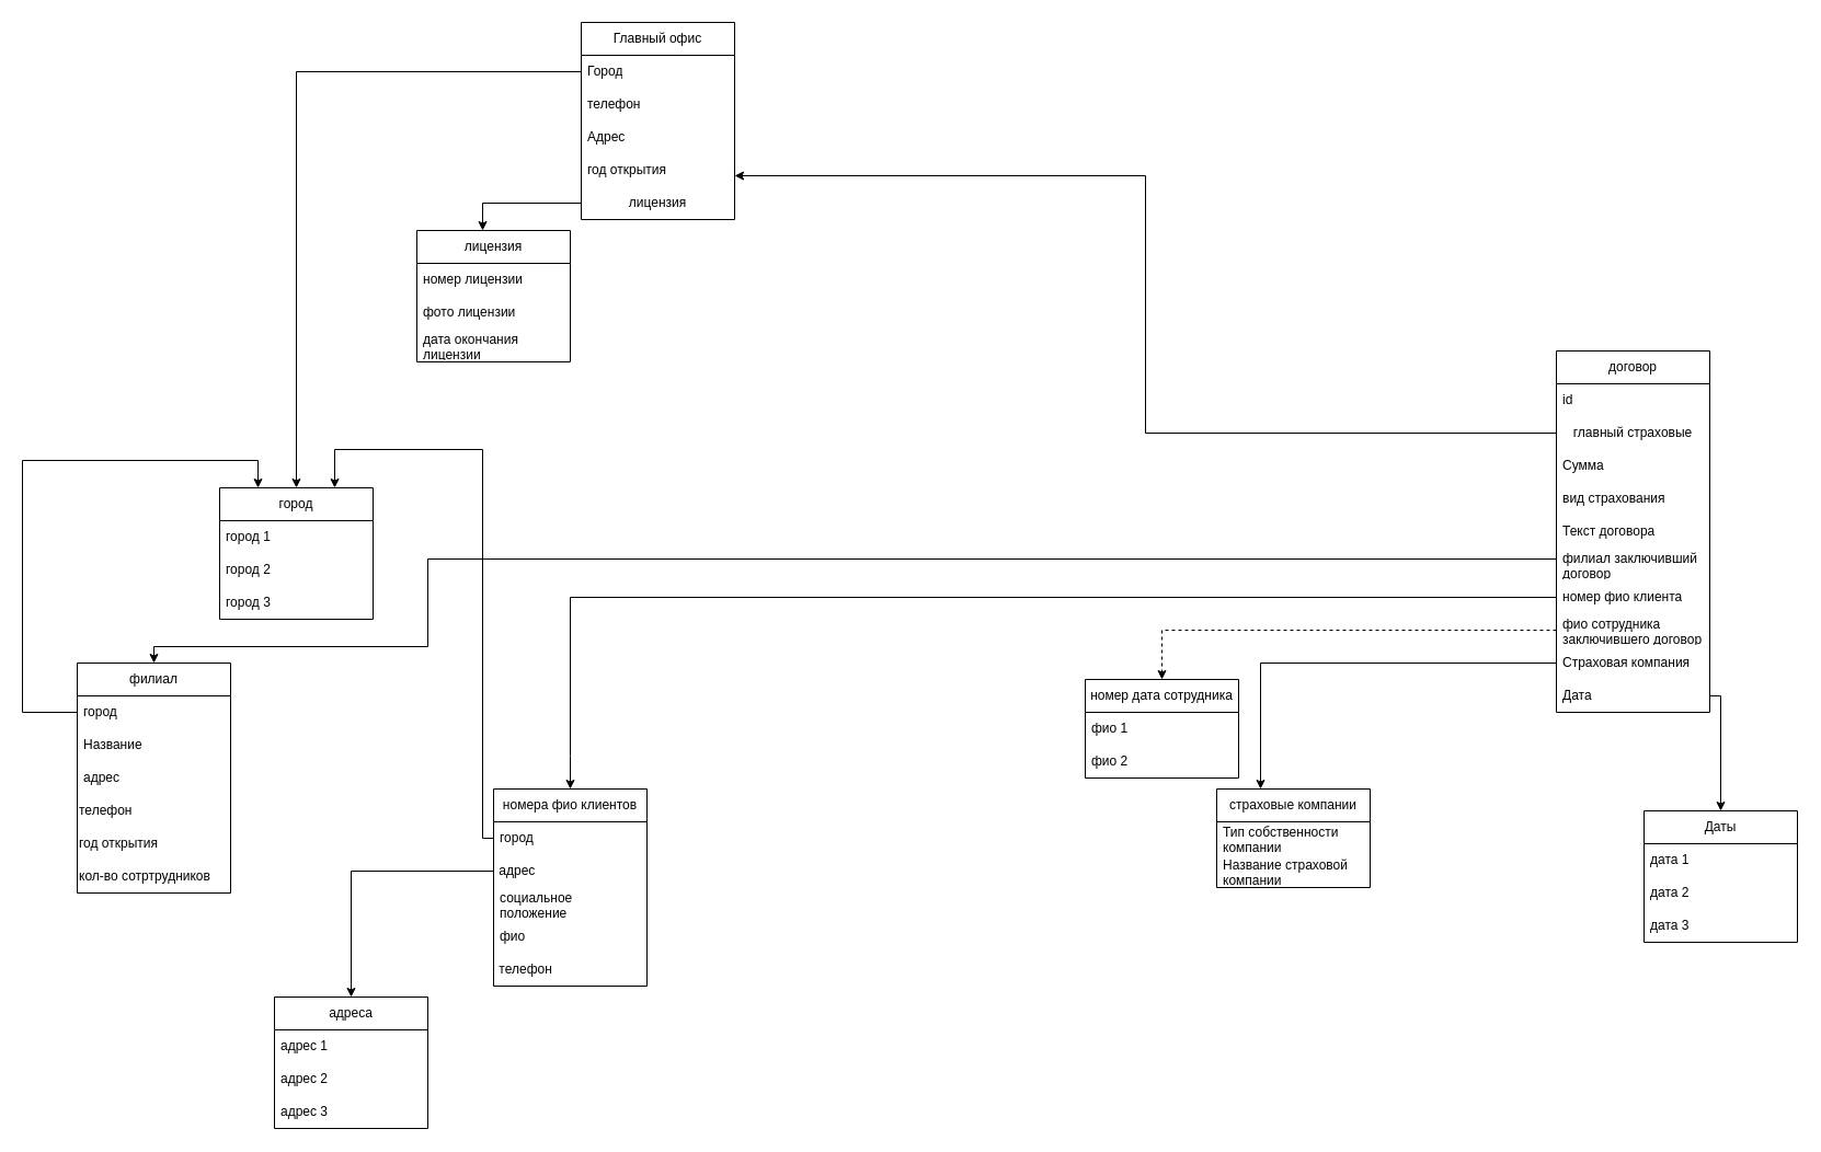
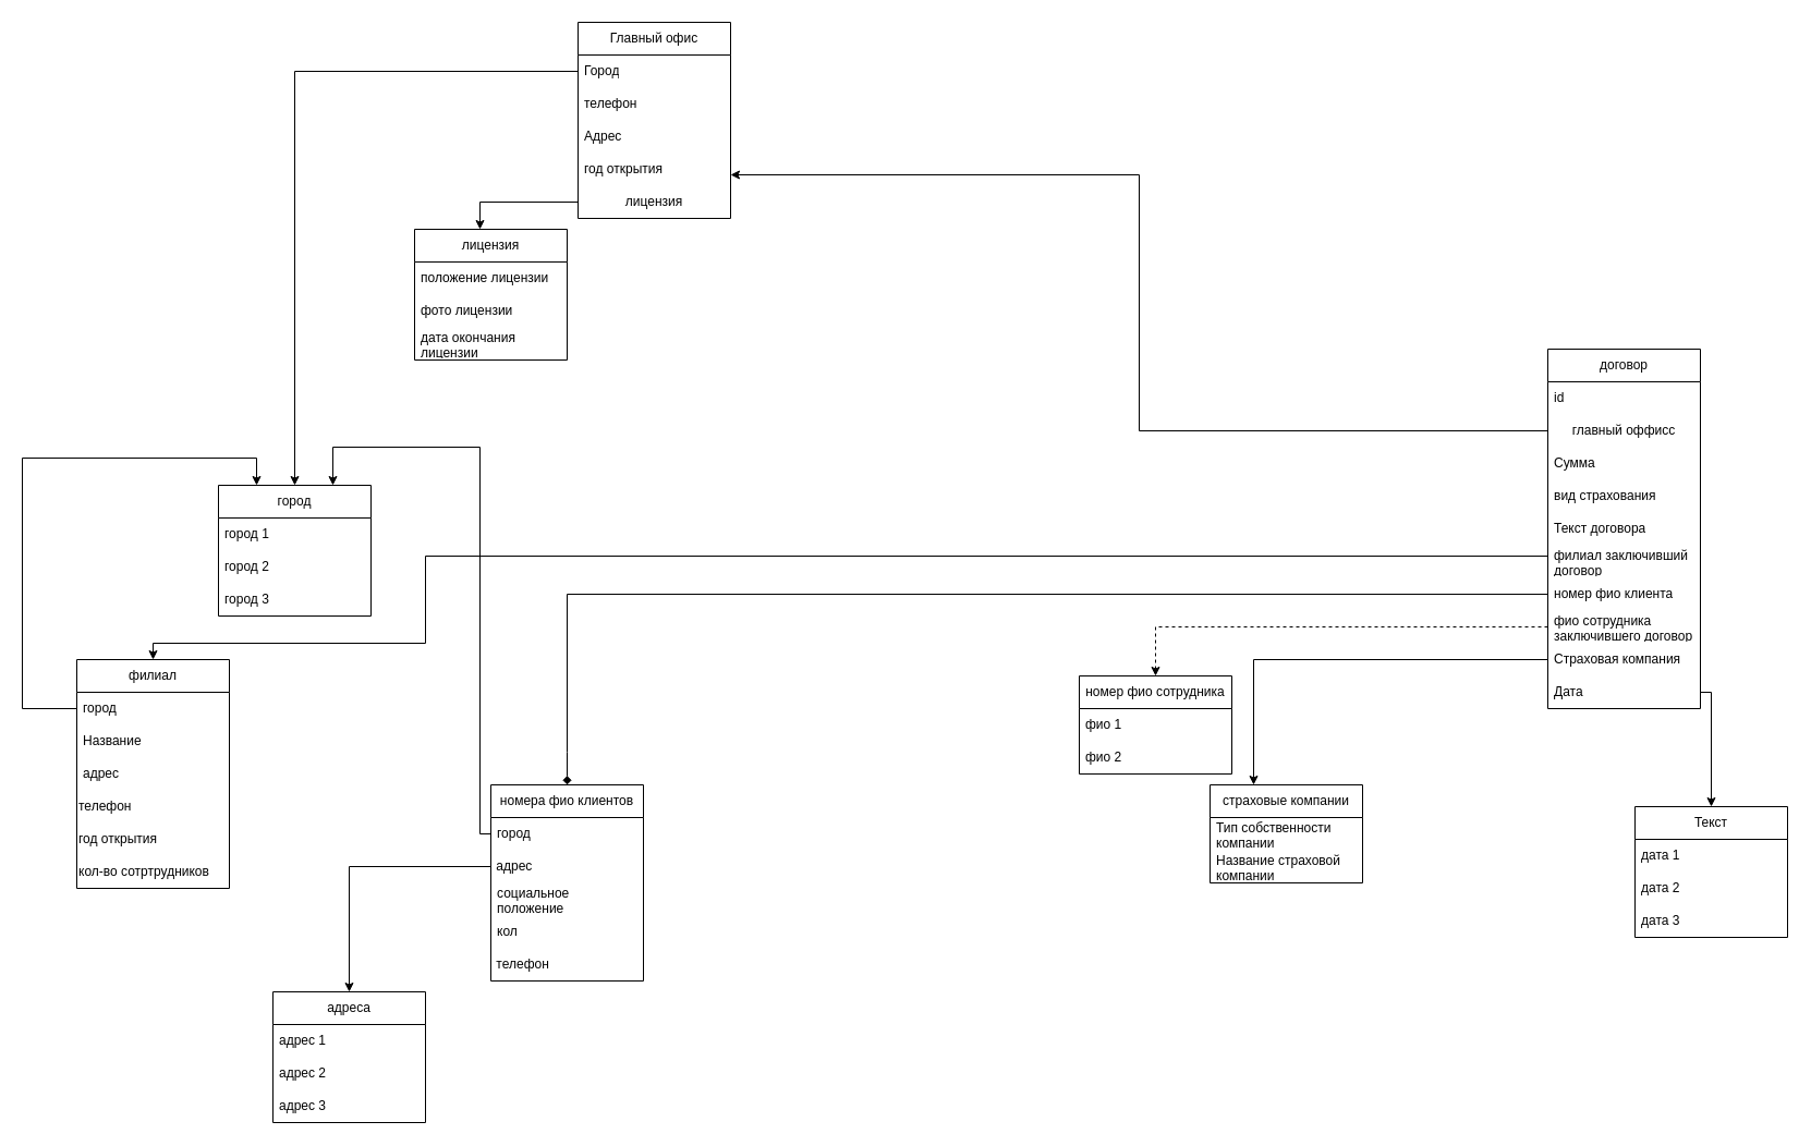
- <mxCell id="48" value="номер лицензии" style="text;strokeColor=none;fillColor=none;align=left;verticalAlign=middle;spacingLeft=4;spacingRight=4;overflow=hidden;points=[[0,0.5],[1,0.5]];portConstraint=eastwest;rotatable=0;whiteSpace=wrap;html=1;" parent="47" vertex="1"><mxGeometry y="30" width="140" height="30" as="geometry" /></mxCell>
+ <mxCell id="48" value="положение лицензии" style="text;strokeColor=none;fillColor=none;align=left;verticalAlign=middle;spacingLeft=4;spacingRight=4;overflow=hidden;points=[[0,0.5],[1,0.5]];portConstraint=eastwest;rotatable=0;whiteSpace=wrap;html=1;" parent="47" vertex="1"><mxGeometry y="30" width="140" height="30" as="geometry" /></mxCell>
- <mxCell id="10" value="главный страховые" style="text;html=1;align=center;verticalAlign=middle;whiteSpace=wrap;rounded=0;" parent="8" vertex="1"><mxGeometry y="60" width="140" height="30" as="geometry" /></mxCell>
+ <mxCell id="10" value="главный оффисс" style="text;html=1;align=center;verticalAlign=middle;whiteSpace=wrap;rounded=0;" parent="8" vertex="1"><mxGeometry y="60" width="140" height="30" as="geometry" /></mxCell>
- <mxCell id="61" value="номер дата сотрудника" style="swimlane;fontStyle=0;childLayout=stackLayout;horizontal=1;startSize=30;horizontalStack=0;resizeParent=1;resizeParentMax=0;resizeLast=0;collapsible=1;marginBottom=0;whiteSpace=wrap;html=1;" parent="1" vertex="1"><mxGeometry x="990" y="620" width="140" height="90" as="geometry" /></mxCell>
+ <mxCell id="61" value="номер фио сотрудника" style="swimlane;fontStyle=0;childLayout=stackLayout;horizontal=1;startSize=30;horizontalStack=0;resizeParent=1;resizeParentMax=0;resizeLast=0;collapsible=1;marginBottom=0;whiteSpace=wrap;html=1;" parent="1" vertex="1"><mxGeometry x="990" y="620" width="140" height="90" as="geometry" /></mxCell>
- <mxCell id="25" style="edgeStyle=orthogonalEdgeStyle;rounded=0;orthogonalLoop=1;jettySize=auto;html=1;entryX=0.5;entryY=0;entryDx=0;entryDy=0;exitX=0;exitY=0.5;exitDx=0;exitDy=0;" parent="1" source="15" target="19" edge="1"><mxGeometry relative="1" as="geometry"><mxPoint x="1550" y="810" as="sourcePoint" /><Array as="points"><mxPoint x="520" y="545" /><mxPoint x="520" y="690" /><mxPoint x="520" y="690" /></Array></mxGeometry></mxCell>
+ <mxCell id="25" style="edgeStyle=orthogonalEdgeStyle;rounded=0;orthogonalLoop=1;jettySize=auto;html=1;entryX=0.5;entryY=0;entryDx=0;entryDy=0;exitX=0;exitY=0.5;exitDx=0;exitDy=0;endArrow=diamond;" parent="1" source="15" target="19" edge="1"><mxGeometry relative="1" as="geometry"><mxPoint x="1550" y="810" as="sourcePoint" /><Array as="points"><mxPoint x="520" y="545" /><mxPoint x="520" y="690" /><mxPoint x="520" y="690" /></Array></mxGeometry></mxCell>
- <mxCell id="52" value="Даты" style="swimlane;fontStyle=0;childLayout=stackLayout;horizontal=1;startSize=30;horizontalStack=0;resizeParent=1;resizeParentMax=0;resizeLast=0;collapsible=1;marginBottom=0;whiteSpace=wrap;html=1;" parent="1" vertex="1"><mxGeometry x="1500" y="740" width="140" height="120" as="geometry" /></mxCell>
+ <mxCell id="52" value="Текст" style="swimlane;fontStyle=0;childLayout=stackLayout;horizontal=1;startSize=30;horizontalStack=0;resizeParent=1;resizeParentMax=0;resizeLast=0;collapsible=1;marginBottom=0;whiteSpace=wrap;html=1;" parent="1" vertex="1"><mxGeometry x="1500" y="740" width="140" height="120" as="geometry" /></mxCell>
- <mxCell id="23" value="фио" style="text;strokeColor=none;fillColor=none;align=left;verticalAlign=middle;spacingLeft=4;spacingRight=4;overflow=hidden;points=[[0,0.5],[1,0.5]];portConstraint=eastwest;rotatable=0;whiteSpace=wrap;html=1;" parent="19" vertex="1"><mxGeometry y="120" width="140" height="30" as="geometry" /></mxCell>
+ <mxCell id="23" value="кол" style="text;strokeColor=none;fillColor=none;align=left;verticalAlign=middle;spacingLeft=4;spacingRight=4;overflow=hidden;points=[[0,0.5],[1,0.5]];portConstraint=eastwest;rotatable=0;whiteSpace=wrap;html=1;" parent="19" vertex="1"><mxGeometry y="120" width="140" height="30" as="geometry" /></mxCell>
